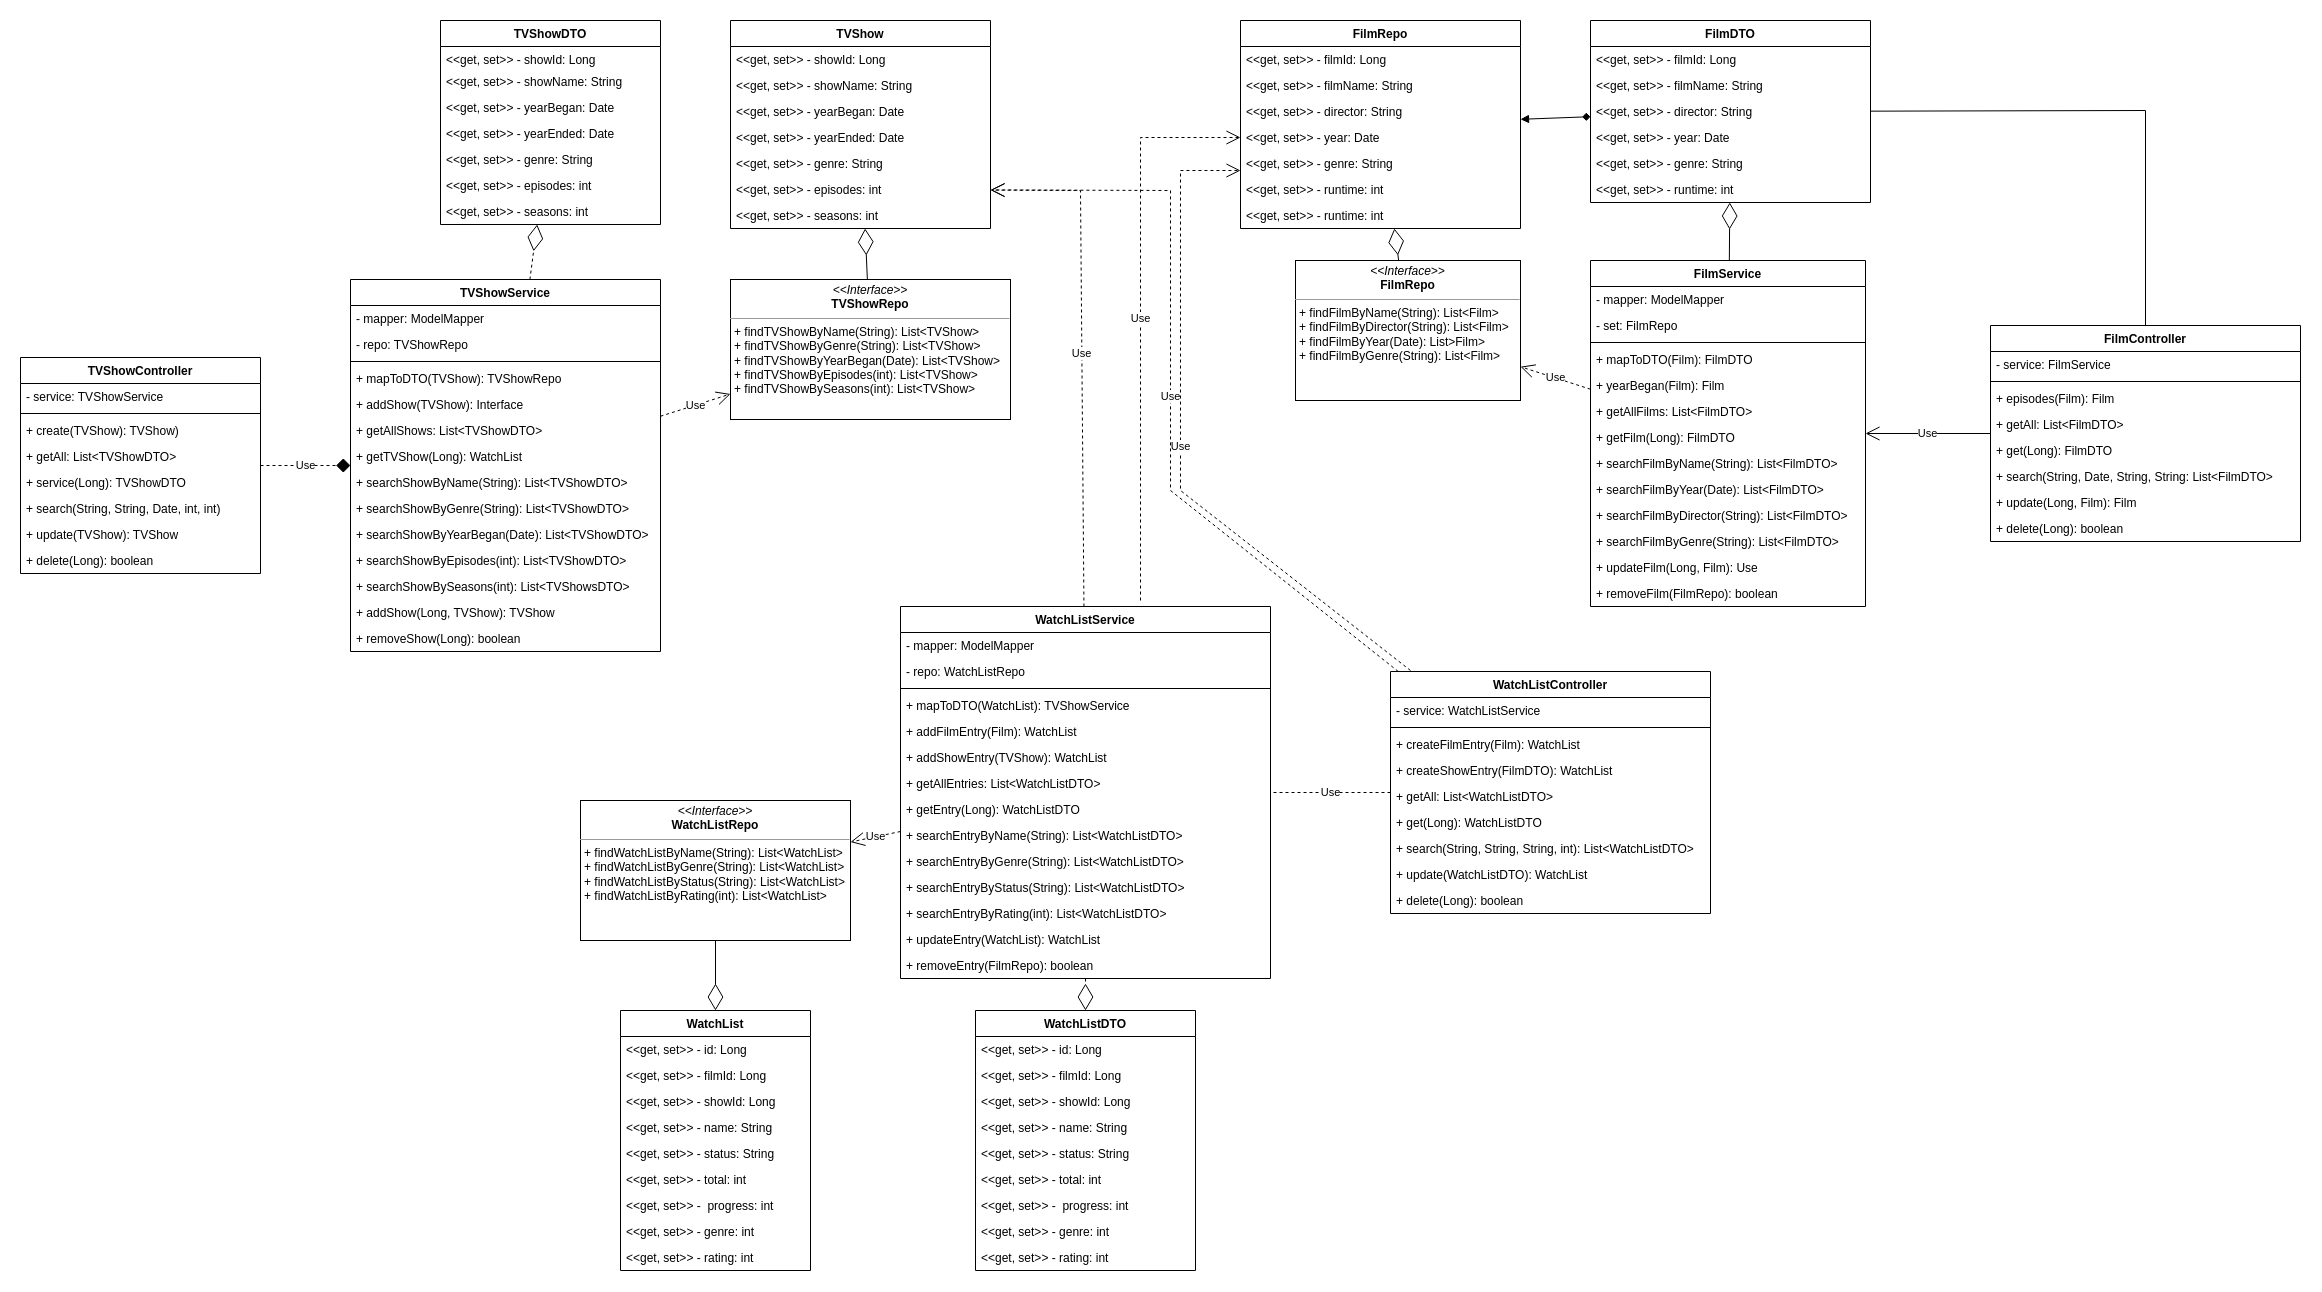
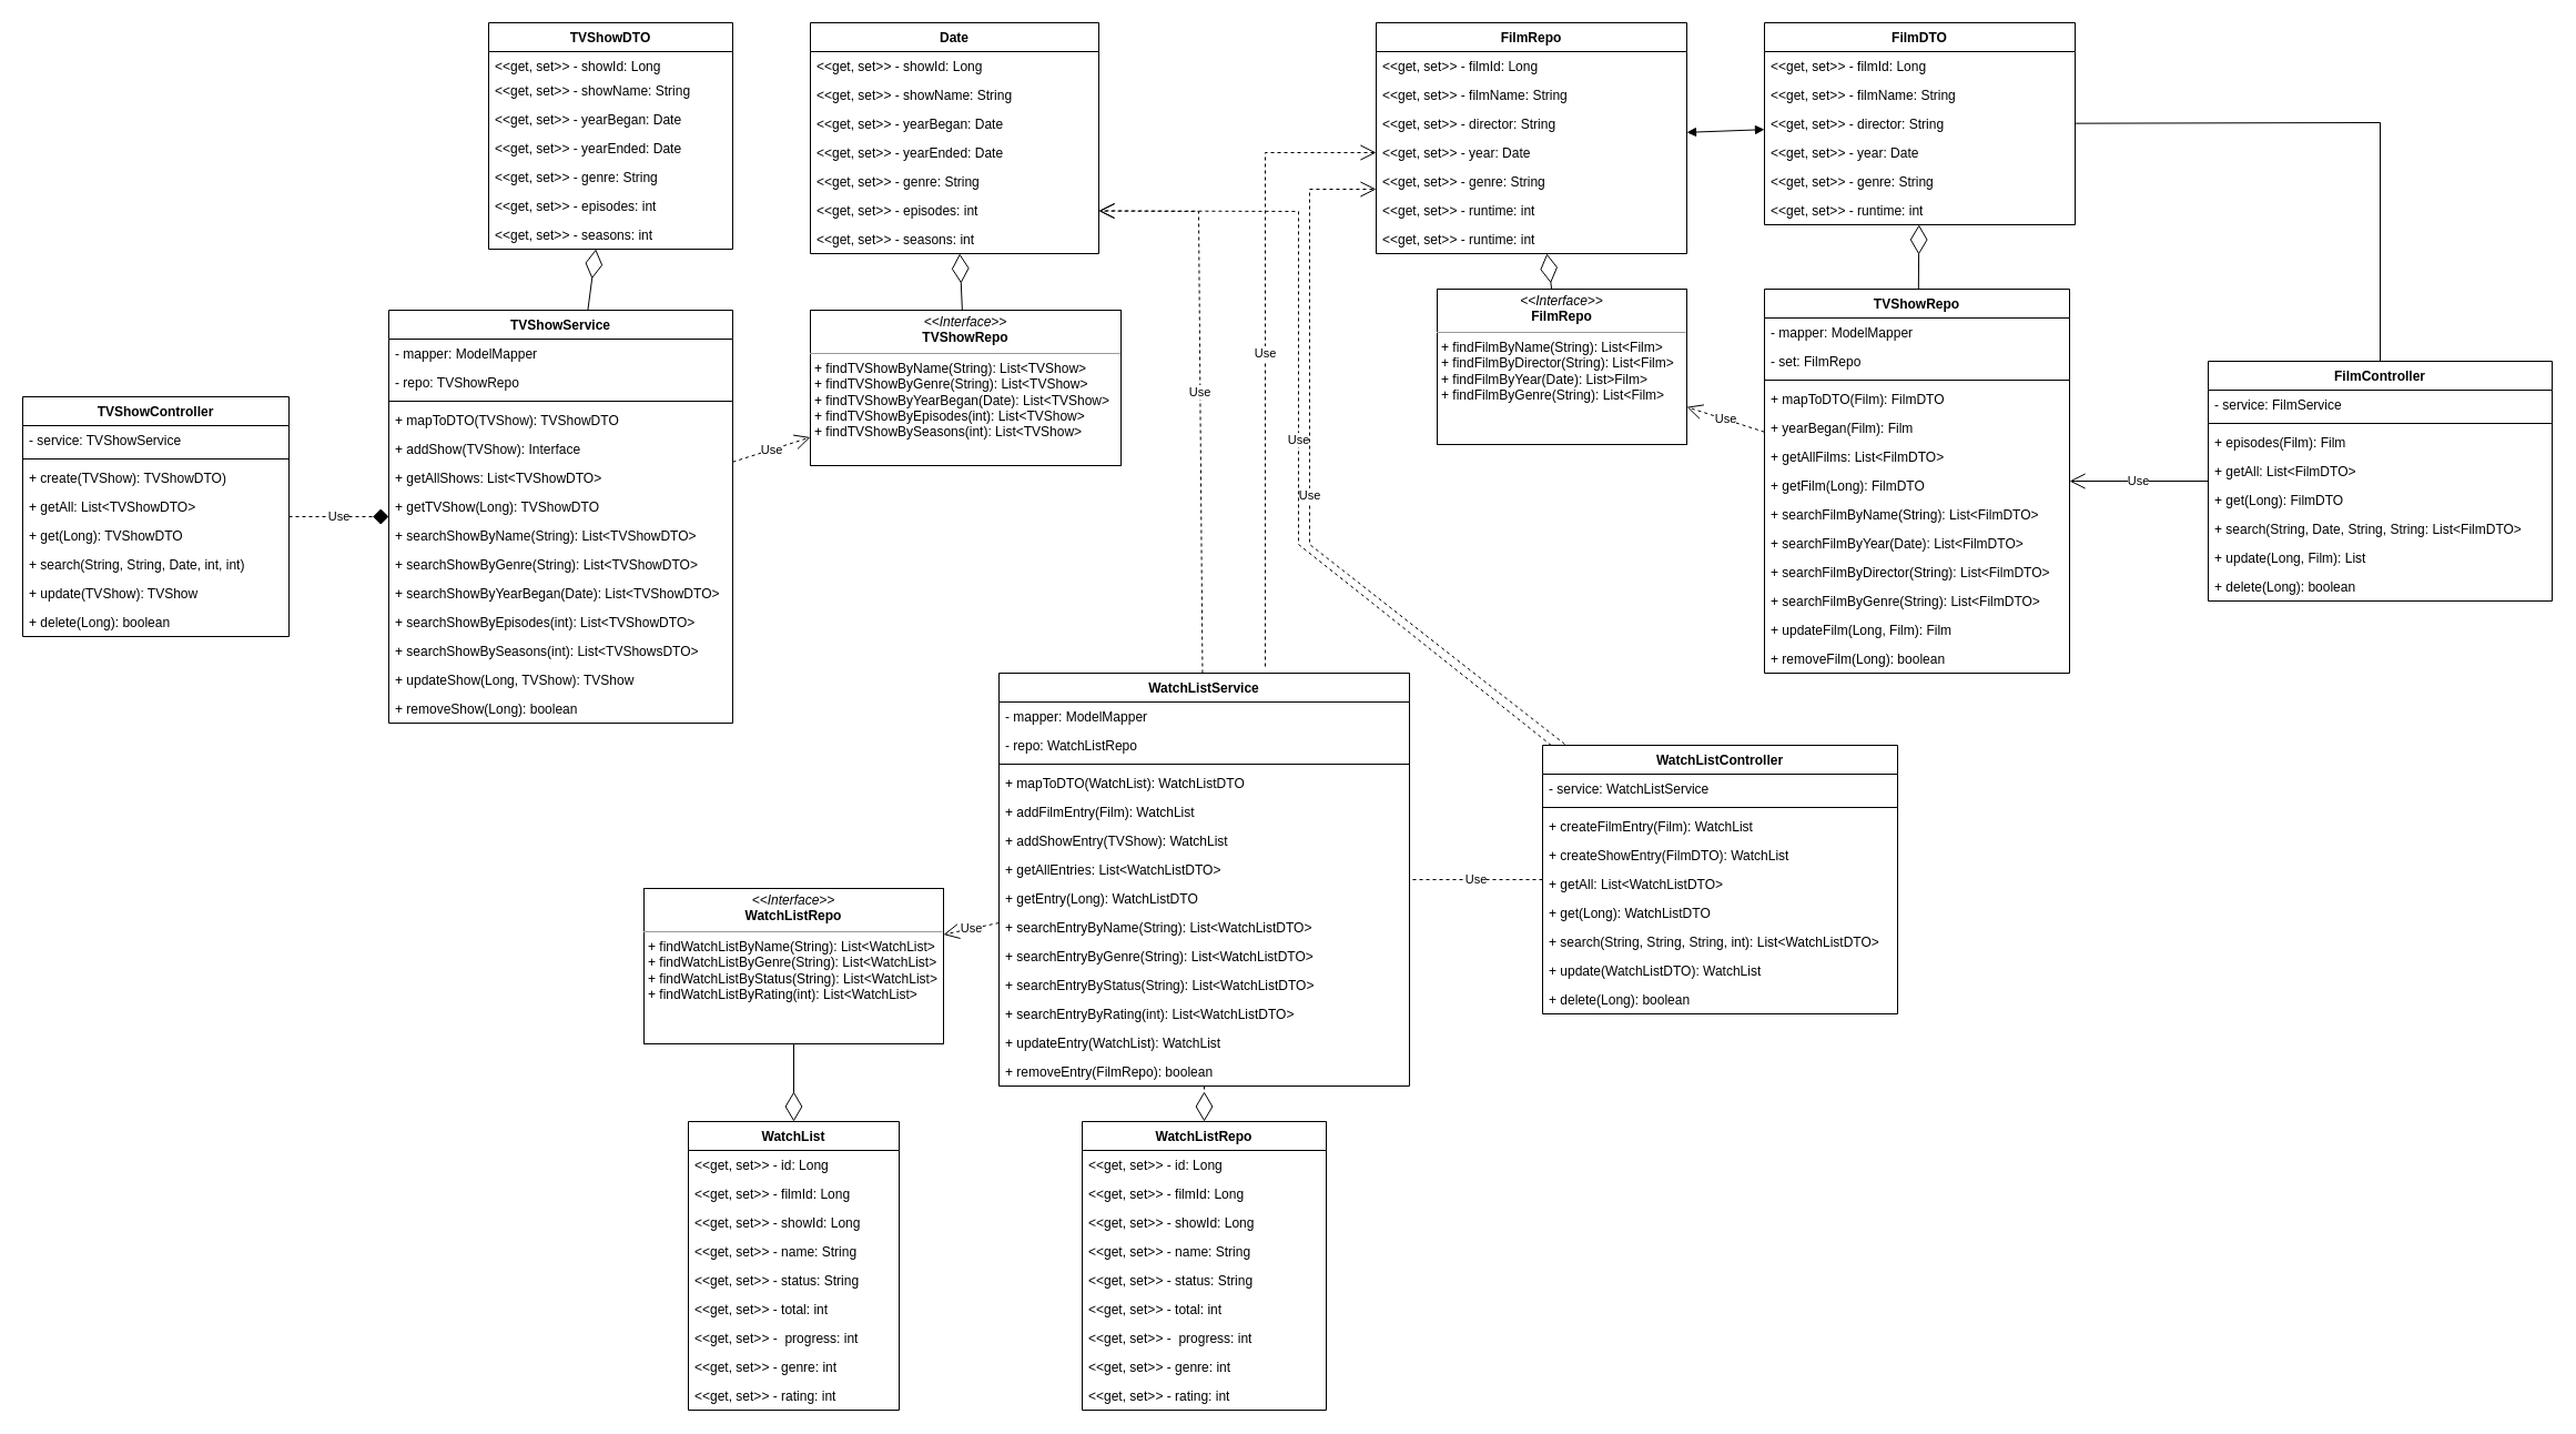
- <mxCell id="46" value="TVShow" style="swimlane;fontStyle=1;align=center;verticalAlign=top;childLayout=stackLayout;horizontal=1;startSize=26;horizontalStack=0;resizeParent=1;resizeParentMax=0;resizeLast=0;collapsible=1;marginBottom=0;" parent="1" vertex="1"><mxGeometry x="730" y="20" width="260" height="208" as="geometry" /></mxCell>
+ <mxCell id="46" value="Date" style="swimlane;fontStyle=1;align=center;verticalAlign=top;childLayout=stackLayout;horizontal=1;startSize=26;horizontalStack=0;resizeParent=1;resizeParentMax=0;resizeLast=0;collapsible=1;marginBottom=0;" parent="1" vertex="1"><mxGeometry x="730" y="20" width="260" height="208" as="geometry" /></mxCell>
- <mxCell id="17" value="" style="endArrow=diamond;startArrow=block;endFill=1;startFill=1;html=1;rounded=0;" parent="1" source="2" target="10" edge="1"><mxGeometry width="160" relative="1" as="geometry"><mxPoint x="1510" y="300" as="sourcePoint" /><mxPoint x="1670" y="300" as="targetPoint" /></mxGeometry></mxCell>
+ <mxCell id="17" value="" style="endArrow=block;startArrow=block;endFill=1;startFill=1;html=1;rounded=0;" parent="1" source="2" target="10" edge="1"><mxGeometry width="160" relative="1" as="geometry"><mxPoint x="1510" y="300" as="sourcePoint" /><mxPoint x="1670" y="300" as="targetPoint" /></mxGeometry></mxCell>
- <mxCell id="81" value="" style="endArrow=diamondThin;endFill=0;endSize=24;html=1;rounded=0;dashed=1;" parent="1" source="63" target="54" edge="1"><mxGeometry width="160" relative="1" as="geometry"><mxPoint x="720" y="180" as="sourcePoint" /><mxPoint x="880" y="180" as="targetPoint" /></mxGeometry></mxCell>
+ <mxCell id="81" value="" style="endArrow=diamondThin;endFill=0;endSize=24;html=1;rounded=0;" parent="1" source="63" target="54" edge="1"><mxGeometry width="160" relative="1" as="geometry"><mxPoint x="720" y="180" as="sourcePoint" /><mxPoint x="880" y="180" as="targetPoint" /></mxGeometry></mxCell>
- <mxCell id="20" value="FilmService" style="swimlane;fontStyle=1;align=center;verticalAlign=top;childLayout=stackLayout;horizontal=1;startSize=26;horizontalStack=0;resizeParent=1;resizeParentMax=0;resizeLast=0;collapsible=1;marginBottom=0;" parent="1" vertex="1"><mxGeometry x="1590" y="260" width="275" height="346" as="geometry" /></mxCell>
+ <mxCell id="20" value="TVShowRepo" style="swimlane;fontStyle=1;align=center;verticalAlign=top;childLayout=stackLayout;horizontal=1;startSize=26;horizontalStack=0;resizeParent=1;resizeParentMax=0;resizeLast=0;collapsible=1;marginBottom=0;" parent="1" vertex="1"><mxGeometry x="1590" y="260" width="275" height="346" as="geometry" /></mxCell>
- <mxCell id="67" value="+ mapToDTO(TVShow): TVShowRepo" style="text;strokeColor=none;fillColor=none;align=left;verticalAlign=top;spacingLeft=4;spacingRight=4;overflow=hidden;rotatable=0;points=[[0,0.5],[1,0.5]];portConstraint=eastwest;" parent="63" vertex="1"><mxGeometry y="86" width="310" height="26" as="geometry" /></mxCell>
+ <mxCell id="67" value="+ mapToDTO(TVShow): TVShowDTO" style="text;strokeColor=none;fillColor=none;align=left;verticalAlign=top;spacingLeft=4;spacingRight=4;overflow=hidden;rotatable=0;points=[[0,0.5],[1,0.5]];portConstraint=eastwest;" parent="63" vertex="1"><mxGeometry y="86" width="310" height="26" as="geometry" /></mxCell>
- <mxCell id="85" value="+ create(TVShow): TVShow)" style="text;strokeColor=none;fillColor=none;align=left;verticalAlign=top;spacingLeft=4;spacingRight=4;overflow=hidden;rotatable=0;points=[[0,0.5],[1,0.5]];portConstraint=eastwest;" parent="82" vertex="1"><mxGeometry y="60" width="240" height="26" as="geometry" /></mxCell>
+ <mxCell id="85" value="+ create(TVShow): TVShowDTO)" style="text;strokeColor=none;fillColor=none;align=left;verticalAlign=top;spacingLeft=4;spacingRight=4;overflow=hidden;rotatable=0;points=[[0,0.5],[1,0.5]];portConstraint=eastwest;" parent="82" vertex="1"><mxGeometry y="60" width="240" height="26" as="geometry" /></mxCell>
- <mxCell id="70" value="+ getTVShow(Long): WatchList" style="text;strokeColor=none;fillColor=none;align=left;verticalAlign=top;spacingLeft=4;spacingRight=4;overflow=hidden;rotatable=0;points=[[0,0.5],[1,0.5]];portConstraint=eastwest;" parent="63" vertex="1"><mxGeometry y="164" width="310" height="26" as="geometry" /></mxCell>
+ <mxCell id="70" value="+ getTVShow(Long): TVShowDTO" style="text;strokeColor=none;fillColor=none;align=left;verticalAlign=top;spacingLeft=4;spacingRight=4;overflow=hidden;rotatable=0;points=[[0,0.5],[1,0.5]];portConstraint=eastwest;" parent="63" vertex="1"><mxGeometry y="164" width="310" height="26" as="geometry" /></mxCell>
- <mxCell id="87" value="+ service(Long): TVShowDTO" style="text;strokeColor=none;fillColor=none;align=left;verticalAlign=top;spacingLeft=4;spacingRight=4;overflow=hidden;rotatable=0;points=[[0,0.5],[1,0.5]];portConstraint=eastwest;" parent="82" vertex="1"><mxGeometry y="112" width="240" height="26" as="geometry" /></mxCell>
+ <mxCell id="87" value="+ get(Long): TVShowDTO" style="text;strokeColor=none;fillColor=none;align=left;verticalAlign=top;spacingLeft=4;spacingRight=4;overflow=hidden;rotatable=0;points=[[0,0.5],[1,0.5]];portConstraint=eastwest;" parent="82" vertex="1"><mxGeometry y="112" width="240" height="26" as="geometry" /></mxCell>
- <mxCell id="43" value="+ update(Long, Film): Film" style="text;strokeColor=none;fillColor=none;align=left;verticalAlign=top;spacingLeft=4;spacingRight=4;overflow=hidden;rotatable=0;points=[[0,0.5],[1,0.5]];portConstraint=eastwest;" parent="36" vertex="1"><mxGeometry y="164" width="310" height="26" as="geometry" /></mxCell>
+ <mxCell id="43" value="+ update(Long, Film): List" style="text;strokeColor=none;fillColor=none;align=left;verticalAlign=top;spacingLeft=4;spacingRight=4;overflow=hidden;rotatable=0;points=[[0,0.5],[1,0.5]];portConstraint=eastwest;" parent="36" vertex="1"><mxGeometry y="164" width="310" height="26" as="geometry" /></mxCell>
- <mxCell id="32" value="+ updateFilm(Long, Film): Use" style="text;strokeColor=none;fillColor=none;align=left;verticalAlign=top;spacingLeft=4;spacingRight=4;overflow=hidden;rotatable=0;points=[[0,0.5],[1,0.5]];portConstraint=eastwest;" parent="20" vertex="1"><mxGeometry y="294" width="275" height="26" as="geometry" /></mxCell>
+ <mxCell id="32" value="+ updateFilm(Long, Film): Film" style="text;strokeColor=none;fillColor=none;align=left;verticalAlign=top;spacingLeft=4;spacingRight=4;overflow=hidden;rotatable=0;points=[[0,0.5],[1,0.5]];portConstraint=eastwest;" parent="20" vertex="1"><mxGeometry y="294" width="275" height="26" as="geometry" /></mxCell>
- <mxCell id="33" value="+ removeFilm(FilmRepo): boolean" style="text;strokeColor=none;fillColor=none;align=left;verticalAlign=top;spacingLeft=4;spacingRight=4;overflow=hidden;rotatable=0;points=[[0,0.5],[1,0.5]];portConstraint=eastwest;" parent="20" vertex="1"><mxGeometry y="320" width="275" height="26" as="geometry" /></mxCell>
+ <mxCell id="33" value="+ removeFilm(Long): boolean" style="text;strokeColor=none;fillColor=none;align=left;verticalAlign=top;spacingLeft=4;spacingRight=4;overflow=hidden;rotatable=0;points=[[0,0.5],[1,0.5]];portConstraint=eastwest;" parent="20" vertex="1"><mxGeometry y="320" width="275" height="26" as="geometry" /></mxCell>
- <mxCell id="76" value="+ addShow(Long, TVShow): TVShow" style="text;strokeColor=none;fillColor=none;align=left;verticalAlign=top;spacingLeft=4;spacingRight=4;overflow=hidden;rotatable=0;points=[[0,0.5],[1,0.5]];portConstraint=eastwest;" parent="63" vertex="1"><mxGeometry y="320" width="310" height="26" as="geometry" /></mxCell>
+ <mxCell id="76" value="+ updateShow(Long, TVShow): TVShow" style="text;strokeColor=none;fillColor=none;align=left;verticalAlign=top;spacingLeft=4;spacingRight=4;overflow=hidden;rotatable=0;points=[[0,0.5],[1,0.5]];portConstraint=eastwest;" parent="63" vertex="1"><mxGeometry y="320" width="310" height="26" as="geometry" /></mxCell>
- <mxCell id="118" value="+ mapToDTO(WatchList): TVShowService" style="text;strokeColor=none;fillColor=none;align=left;verticalAlign=top;spacingLeft=4;spacingRight=4;overflow=hidden;rotatable=0;points=[[0,0.5],[1,0.5]];portConstraint=eastwest;" parent="114" vertex="1"><mxGeometry y="86" width="370" height="26" as="geometry" /></mxCell>
+ <mxCell id="118" value="+ mapToDTO(WatchList): WatchListDTO" style="text;strokeColor=none;fillColor=none;align=left;verticalAlign=top;spacingLeft=4;spacingRight=4;overflow=hidden;rotatable=0;points=[[0,0.5],[1,0.5]];portConstraint=eastwest;" parent="114" vertex="1"><mxGeometry y="86" width="370" height="26" as="geometry" /></mxCell>
- <mxCell id="102" value="WatchListDTO" style="swimlane;fontStyle=1;childLayout=stackLayout;horizontal=1;startSize=26;fillColor=none;horizontalStack=0;resizeParent=1;resizeParentMax=0;resizeLast=0;collapsible=1;marginBottom=0;" parent="1" vertex="1"><mxGeometry x="975" y="1010" width="220" height="260" as="geometry" /></mxCell>
+ <mxCell id="102" value="WatchListRepo" style="swimlane;fontStyle=1;childLayout=stackLayout;horizontal=1;startSize=26;fillColor=none;horizontalStack=0;resizeParent=1;resizeParentMax=0;resizeLast=0;collapsible=1;marginBottom=0;" parent="1" vertex="1"><mxGeometry x="975" y="1010" width="220" height="260" as="geometry" /></mxCell>
